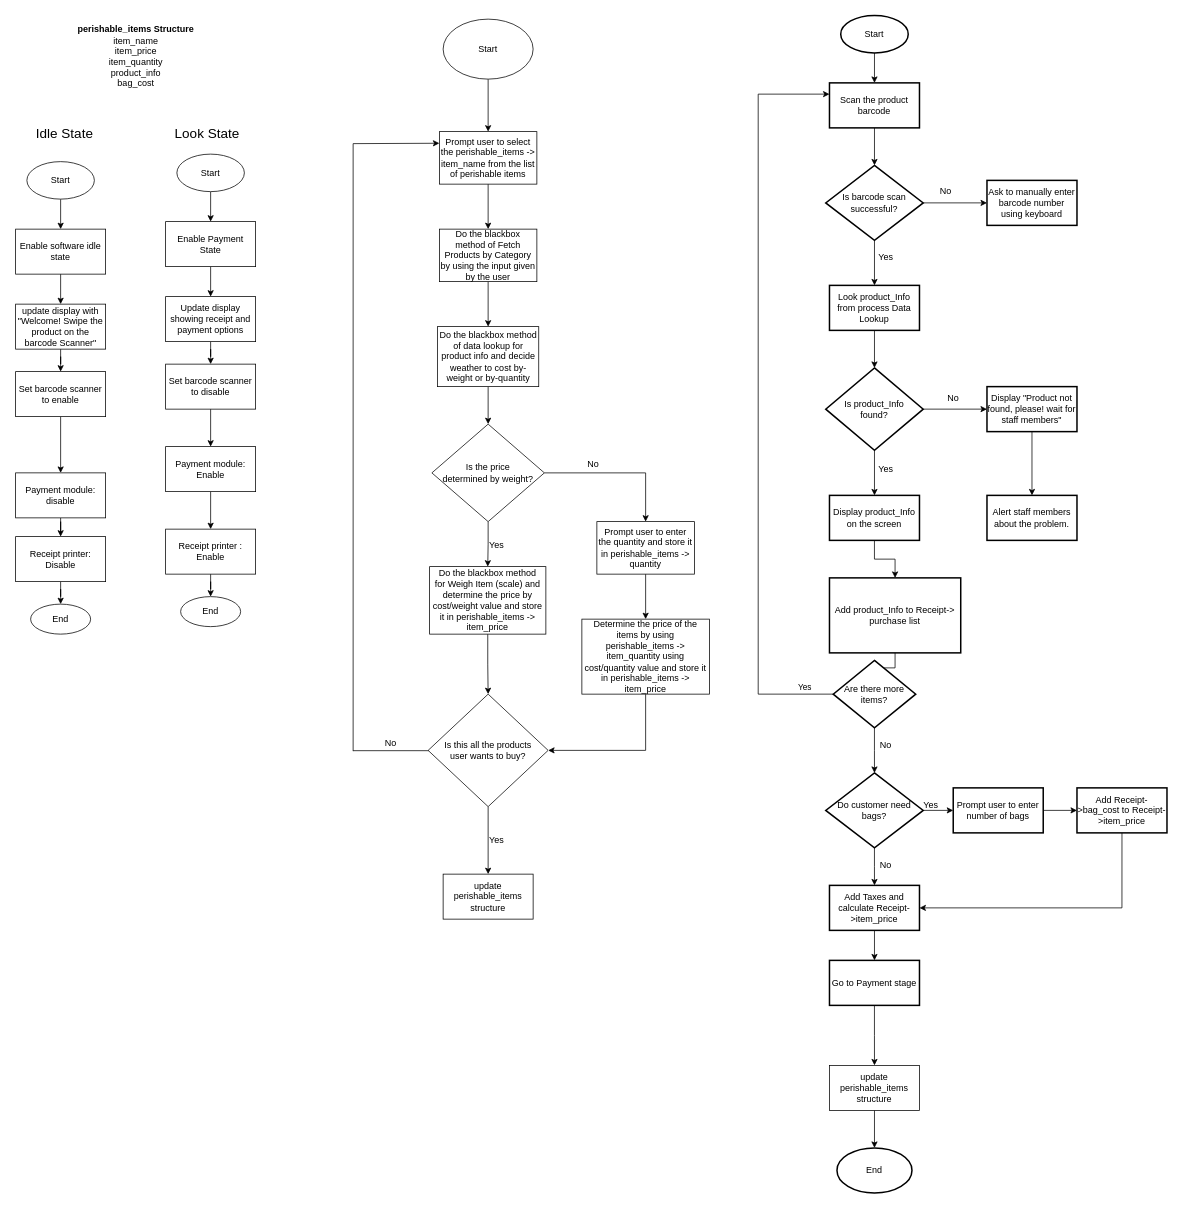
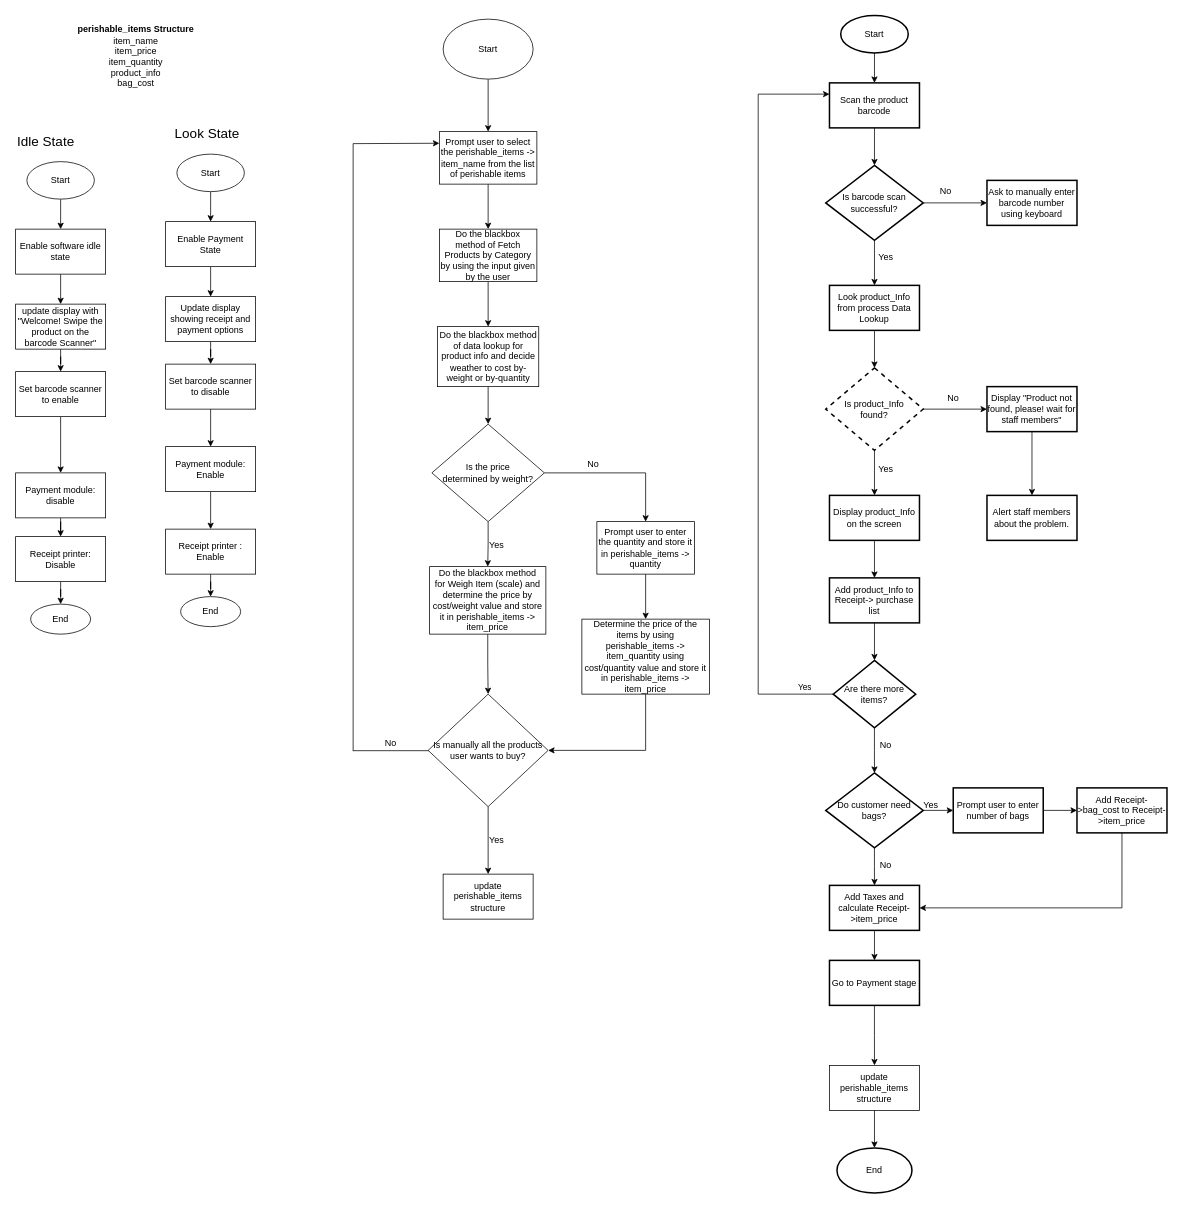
- <mxCell id="98" value="&lt;font style=&quot;font-size: 18px;&quot;&gt;Idle State&lt;/font&gt;" style="text;html=1;align=center;verticalAlign=middle;resizable=0;points=[];autosize=1;strokeColor=none;fillColor=none;" vertex="1" parent="1"><mxGeometry x="35" y="158" width="100" height="40" as="geometry" /></mxCell>
+ <mxCell id="98" value="&lt;font style=&quot;font-size: 18px;&quot;&gt;Idle State&lt;/font&gt;" style="text;html=1;align=center;verticalAlign=middle;resizable=0;points=[];autosize=1;strokeColor=none;fillColor=none;" vertex="1" parent="1"><mxGeometry x="10" y="168" width="100" height="40" as="geometry" /></mxCell>
- <mxCell id="44" value="Is product_Info &lt;br&gt;found?" style="rhombus;whiteSpace=wrap;html=1;strokeWidth=2;" vertex="1" parent="1"><mxGeometry x="1100.14" y="490" width="130" height="110" as="geometry" /></mxCell>
+ <mxCell id="44" value="Is product_Info &lt;br&gt;found?" style="rhombus;whiteSpace=wrap;html=1;strokeWidth=2;dashed=1;" vertex="1" parent="1"><mxGeometry x="1100.14" y="490" width="130" height="110" as="geometry" /></mxCell>
- <mxCell id="49" value="Add product_Info to Receipt-&amp;gt; purchase list" style="whiteSpace=wrap;html=1;strokeWidth=2;" vertex="1" parent="1"><mxGeometry x="1105.14" y="770" width="175" height="100" as="geometry" /></mxCell>
+ <mxCell id="49" value="Add product_Info to Receipt-&amp;gt; purchase list" style="whiteSpace=wrap;html=1;strokeWidth=2;" vertex="1" parent="1"><mxGeometry x="1105.14" y="770" width="120" height="60" as="geometry" /></mxCell>
- <mxCell id="19" value="Is this all the products &lt;br&gt;user wants to buy?" style="rhombus;whiteSpace=wrap;html=1;" parent="1" vertex="1"><mxGeometry x="570" y="925" width="160" height="150" as="geometry" /></mxCell>
+ <mxCell id="19" value="Is manually all the products &lt;br&gt;user wants to buy?" style="rhombus;whiteSpace=wrap;html=1;" parent="1" vertex="1"><mxGeometry x="570" y="925" width="160" height="150" as="geometry" /></mxCell>
